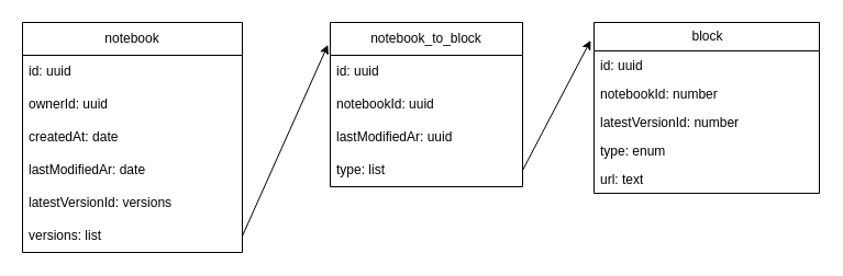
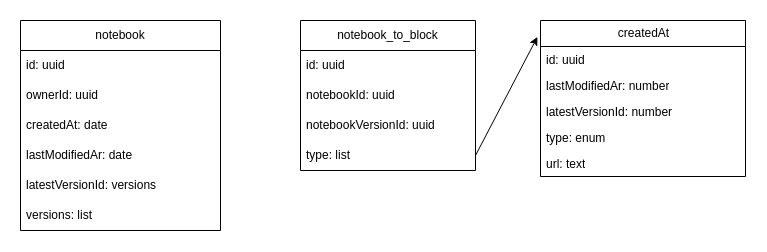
- <mxCell id="9" value="block" style="swimlane;fontStyle=0;childLayout=stackLayout;horizontal=1;startSize=26;fillColor=none;horizontalStack=0;resizeParent=1;resizeParentMax=0;resizeLast=0;collapsible=1;marginBottom=0;html=1;" vertex="1" parent="1"><mxGeometry x="540" y="20" width="205" height="156" as="geometry" /></mxCell>
+ <mxCell id="9" value="createdAt" style="swimlane;fontStyle=0;childLayout=stackLayout;horizontal=1;startSize=26;fillColor=none;horizontalStack=0;resizeParent=1;resizeParentMax=0;resizeLast=0;collapsible=1;marginBottom=0;html=1;" vertex="1" parent="1"><mxGeometry x="540" y="20" width="205" height="156" as="geometry" /></mxCell>
- <mxCell id="11" value="notebookId: number" style="text;strokeColor=none;fillColor=none;align=left;verticalAlign=top;spacingLeft=4;spacingRight=4;overflow=hidden;rotatable=0;points=[[0,0.5],[1,0.5]];portConstraint=eastwest;whiteSpace=wrap;html=1;" vertex="1" parent="9"><mxGeometry y="52" width="205" height="26" as="geometry" /></mxCell>
+ <mxCell id="11" value="lastModifiedAr: number" style="text;strokeColor=none;fillColor=none;align=left;verticalAlign=top;spacingLeft=4;spacingRight=4;overflow=hidden;rotatable=0;points=[[0,0.5],[1,0.5]];portConstraint=eastwest;whiteSpace=wrap;html=1;" vertex="1" parent="9"><mxGeometry y="52" width="205" height="26" as="geometry" /></mxCell>
- <mxCell id="18" value="lastModifiedAr: uuid&lt;span style=&quot;white-space: pre;&quot;&gt;&#09;&lt;/span&gt;" style="text;strokeColor=none;fillColor=none;align=left;verticalAlign=middle;spacingLeft=4;spacingRight=4;overflow=hidden;points=[[0,0.5],[1,0.5]];portConstraint=eastwest;rotatable=0;whiteSpace=wrap;html=1;" vertex="1" parent="15"><mxGeometry y="90" width="175" height="30" as="geometry" /></mxCell>
+ <mxCell id="18" value="notebookVersionId: uuid&lt;span style=&quot;white-space: pre;&quot;&gt;&#09;&lt;/span&gt;" style="text;strokeColor=none;fillColor=none;align=left;verticalAlign=middle;spacingLeft=4;spacingRight=4;overflow=hidden;points=[[0,0.5],[1,0.5]];portConstraint=eastwest;rotatable=0;whiteSpace=wrap;html=1;" vertex="1" parent="15"><mxGeometry y="90" width="175" height="30" as="geometry" /></mxCell>
- <mxCell id="20" style="edgeStyle=none;html=1;exitX=1;exitY=0.5;exitDx=0;exitDy=0;entryX=-0.012;entryY=0.136;entryDx=0;entryDy=0;entryPerimeter=0;" edge="1" parent="1" source="8" target="15"><mxGeometry relative="1" as="geometry" /></mxCell>
